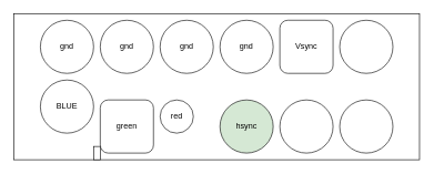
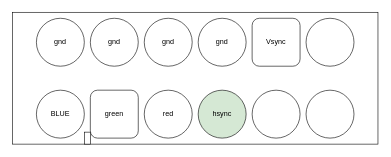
- <mxCell id="4" value="BLUE" style="ellipse;whiteSpace=wrap;html=1;" parent="1" vertex="1"><mxGeometry x="60" y="120" width="80" height="80" as="geometry" /></mxCell>
+ <mxCell id="4" value="BLUE" style="ellipse;whiteSpace=wrap;html=1;" parent="1" vertex="1"><mxGeometry x="60" y="150" width="80" height="80" as="geometry" /></mxCell>
- <mxCell id="8" value="red" style="ellipse;whiteSpace=wrap;html=1;" parent="1" vertex="1"><mxGeometry x="240" y="150" width="50" height="50" as="geometry" /></mxCell>
+ <mxCell id="8" value="red" style="ellipse;whiteSpace=wrap;html=1;" parent="1" vertex="1"><mxGeometry x="240" y="150" width="80" height="80" as="geometry" /></mxCell>
